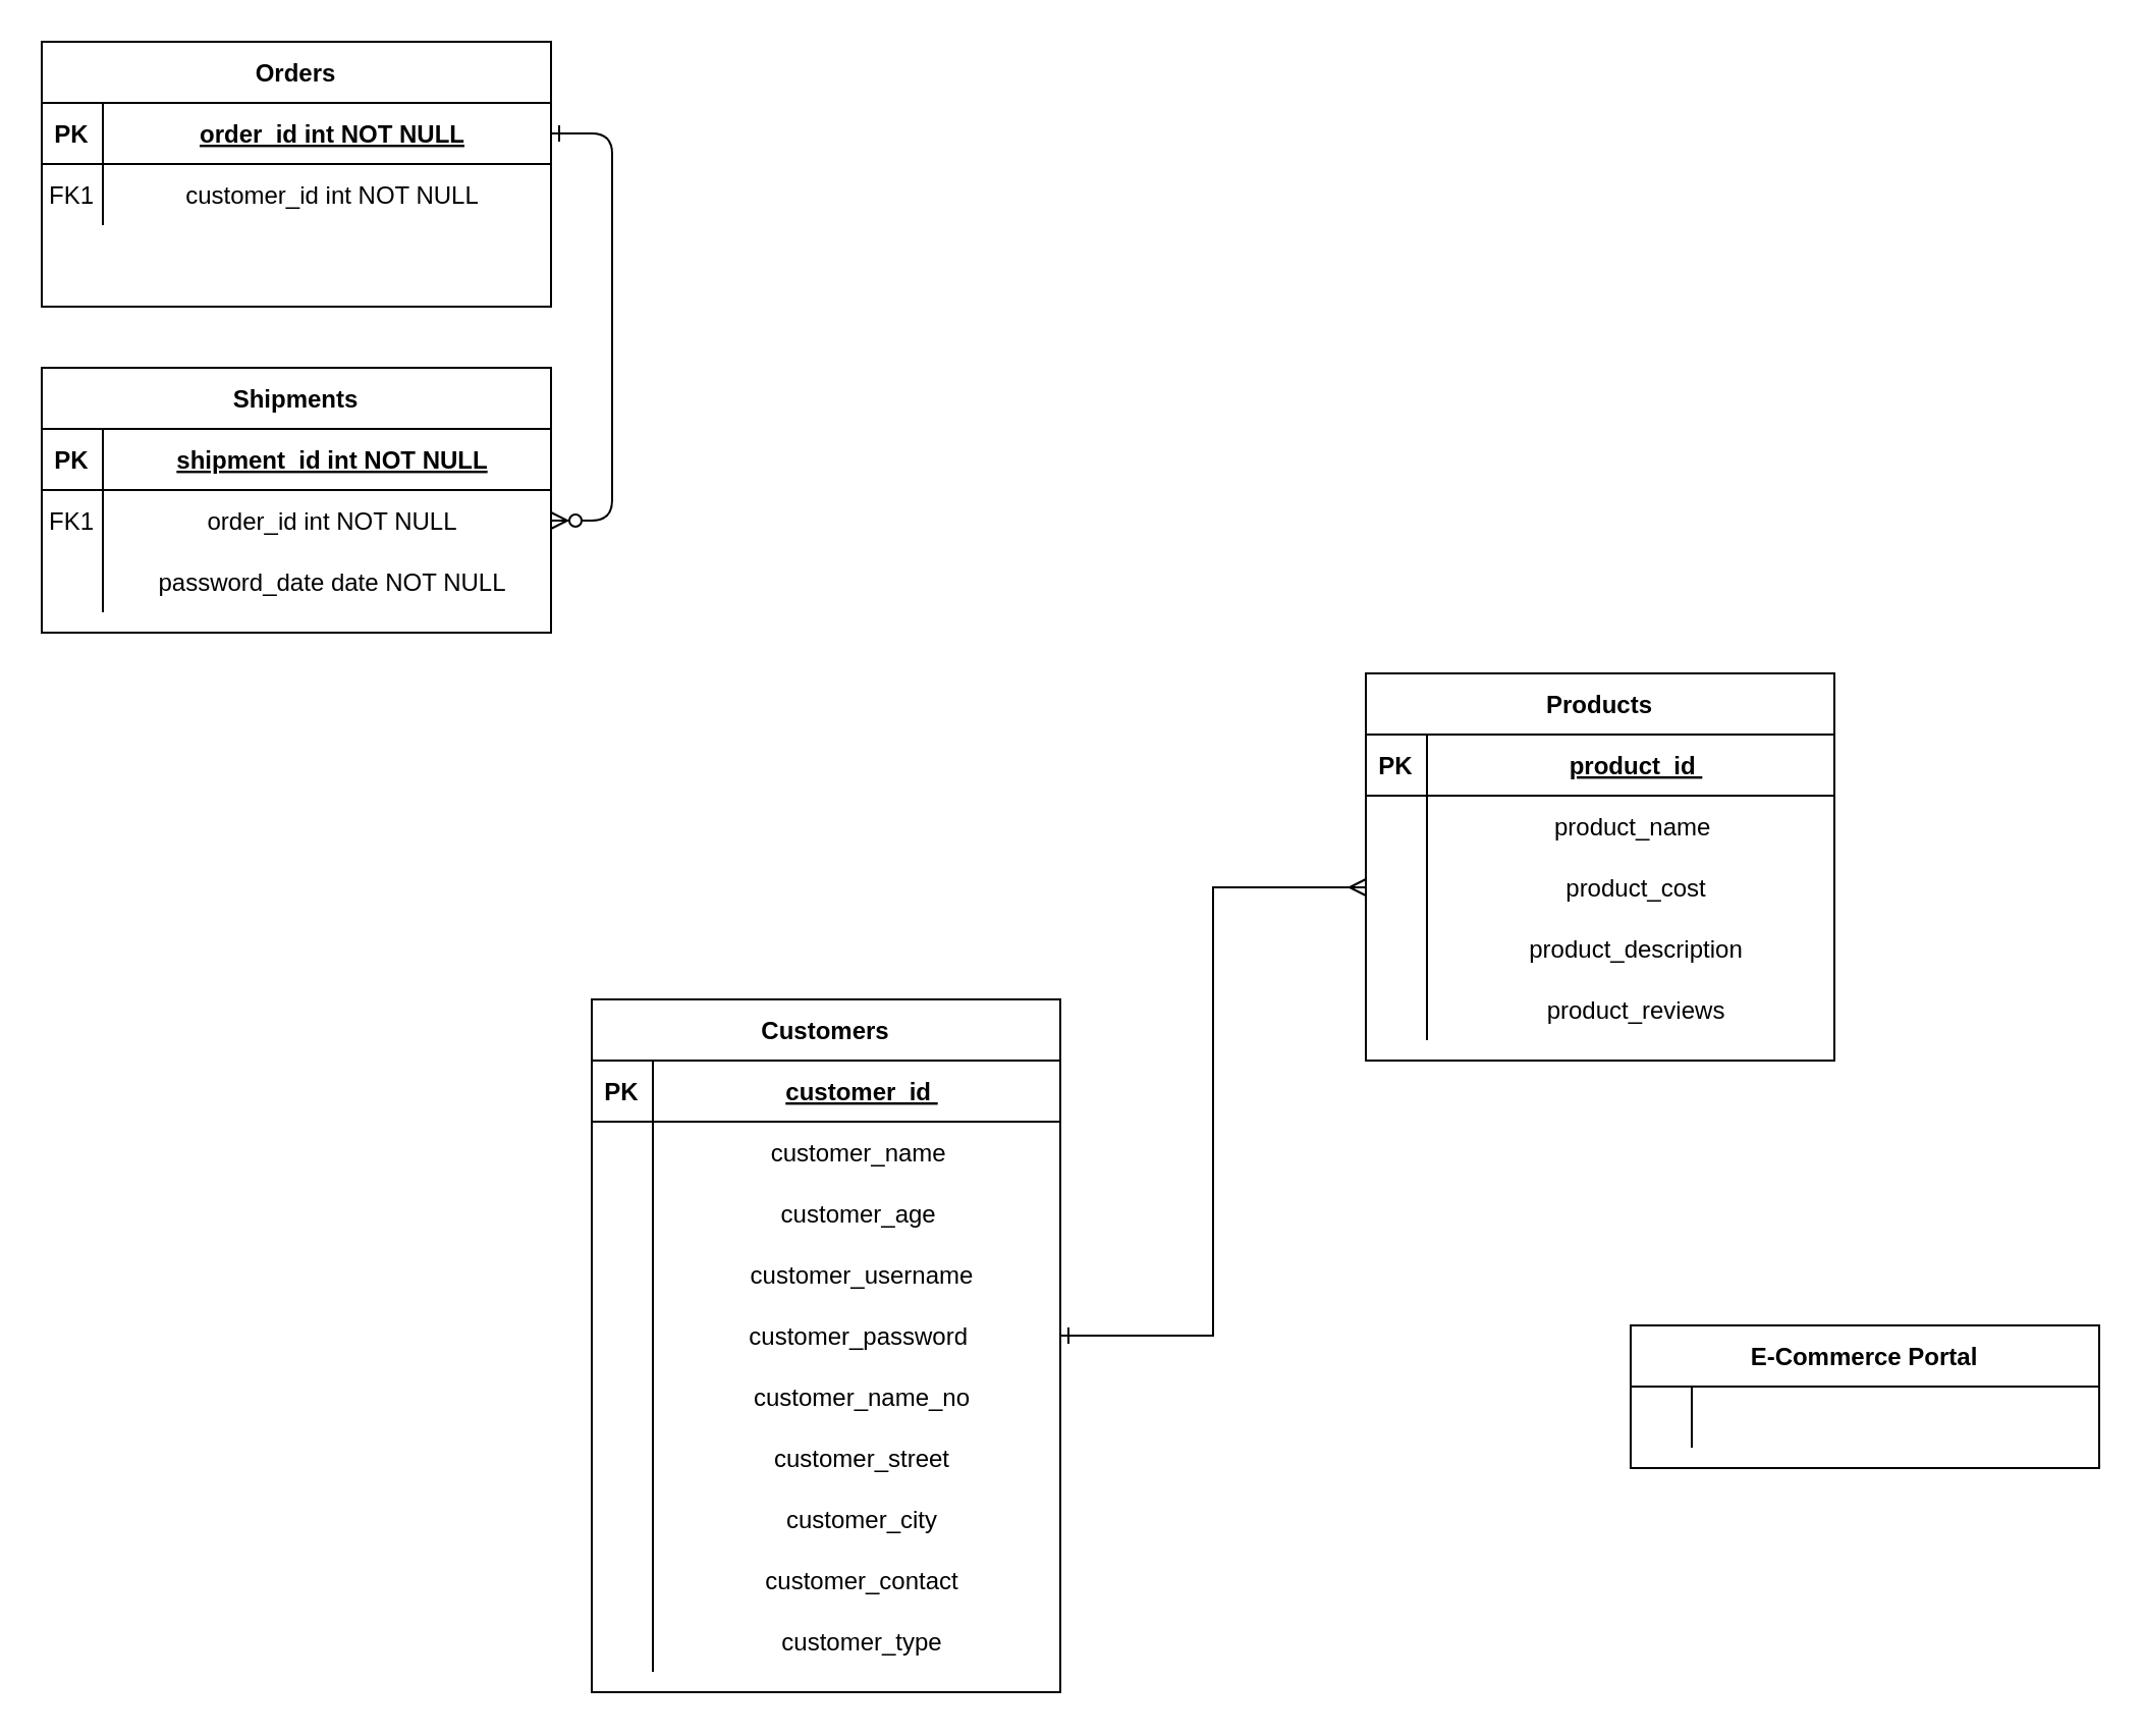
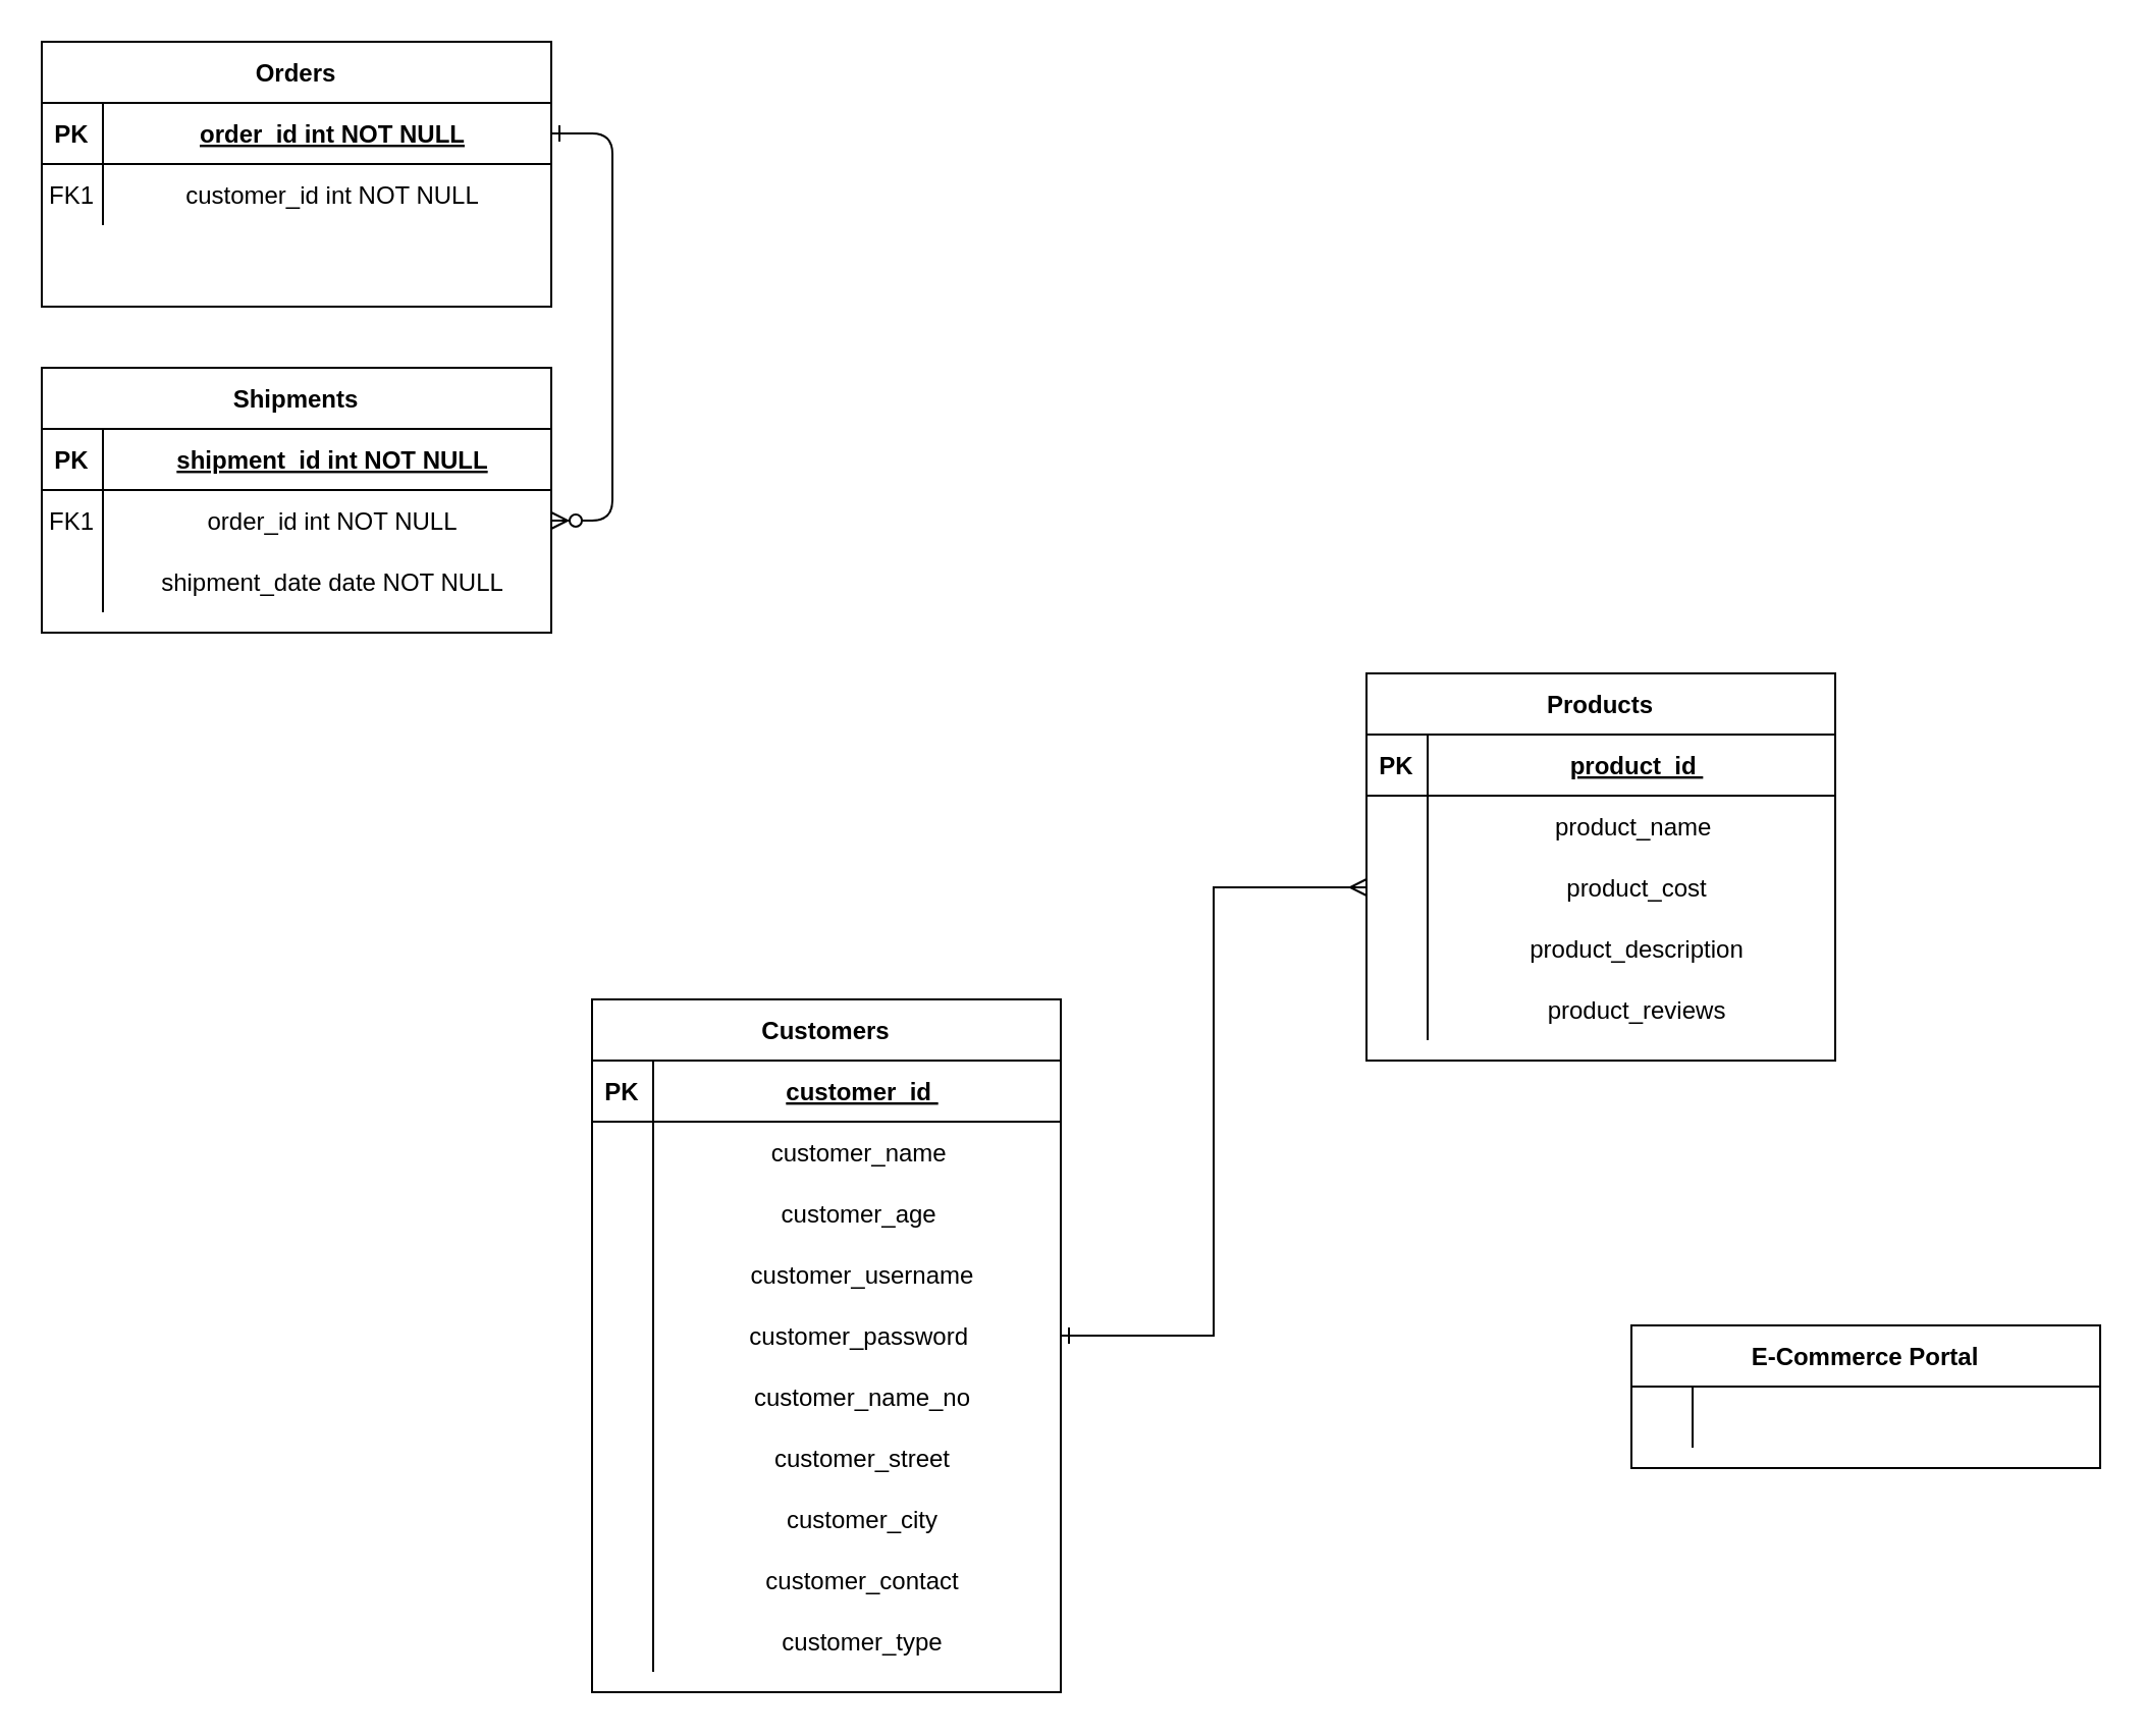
- <mxCell id="21" value="password_date date NOT NULL" style="shape=partialRectangle;overflow=hidden;connectable=0;fillColor=none;top=0;left=0;bottom=0;right=0;align=center;spacingLeft=6;" parent="19" vertex="1"><mxGeometry x="30" width="220" height="30" as="geometry" /></mxCell>
+ <mxCell id="21" value="shipment_date date NOT NULL" style="shape=partialRectangle;overflow=hidden;connectable=0;fillColor=none;top=0;left=0;bottom=0;right=0;align=center;spacingLeft=6;" parent="19" vertex="1"><mxGeometry x="30" width="220" height="30" as="geometry" /></mxCell>
